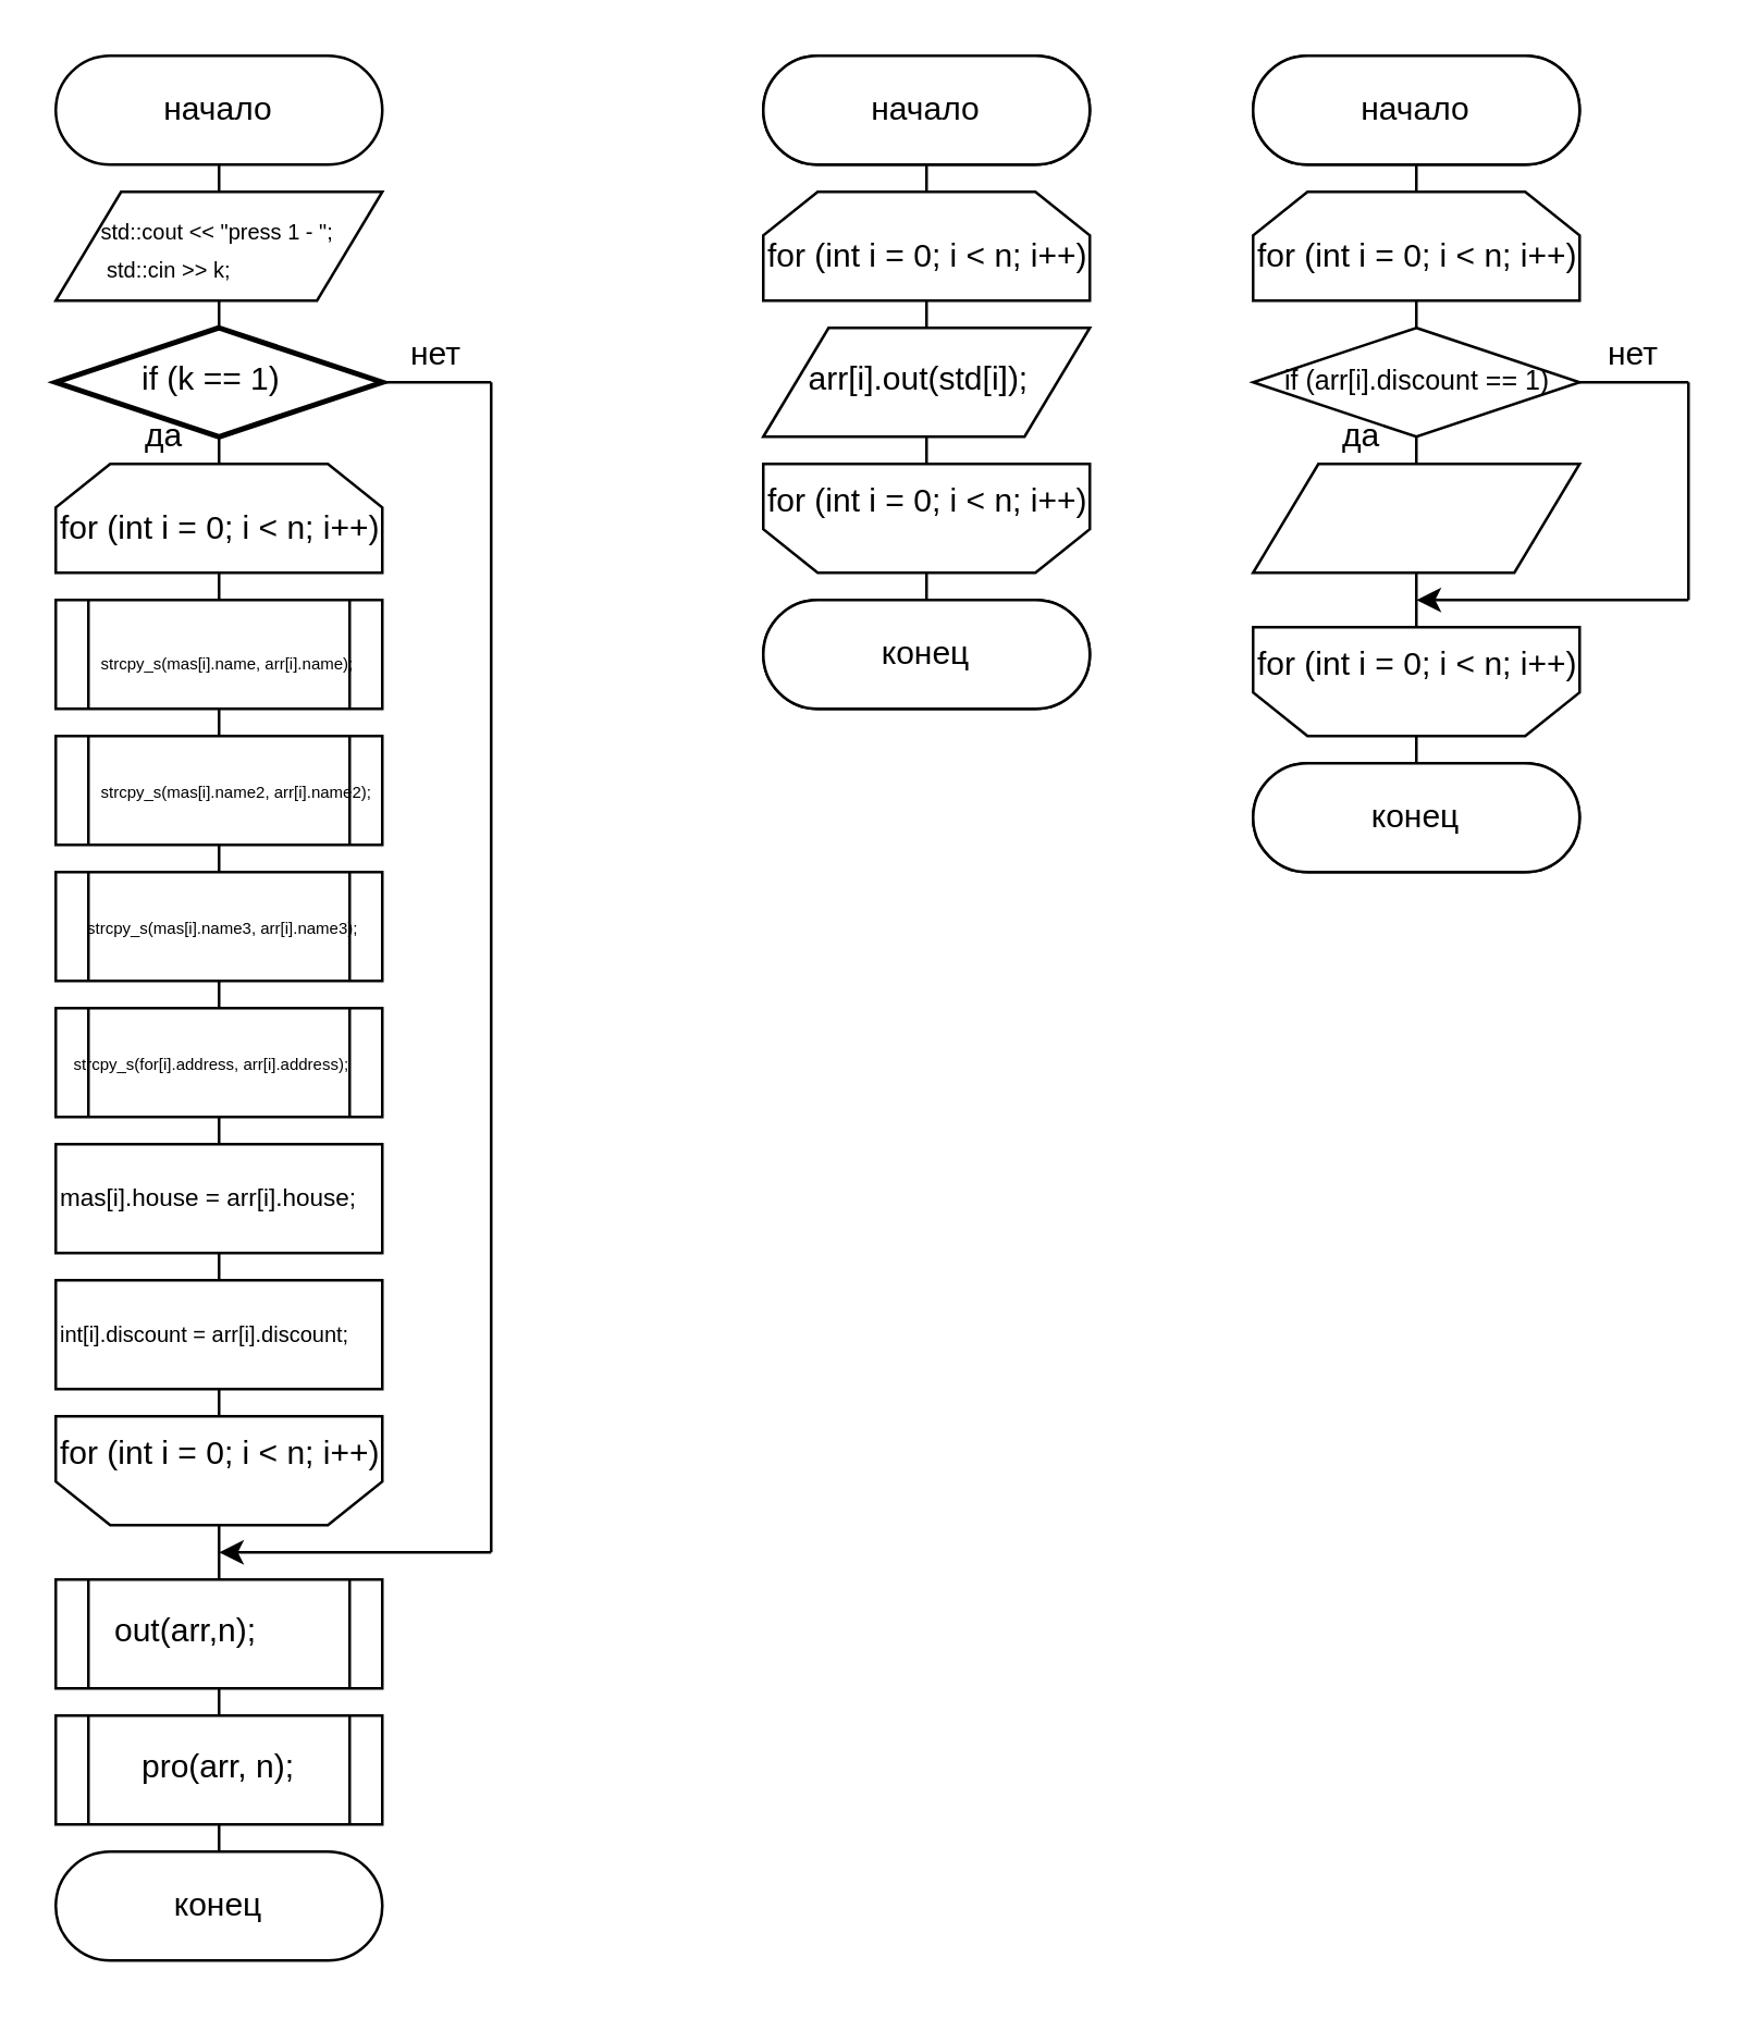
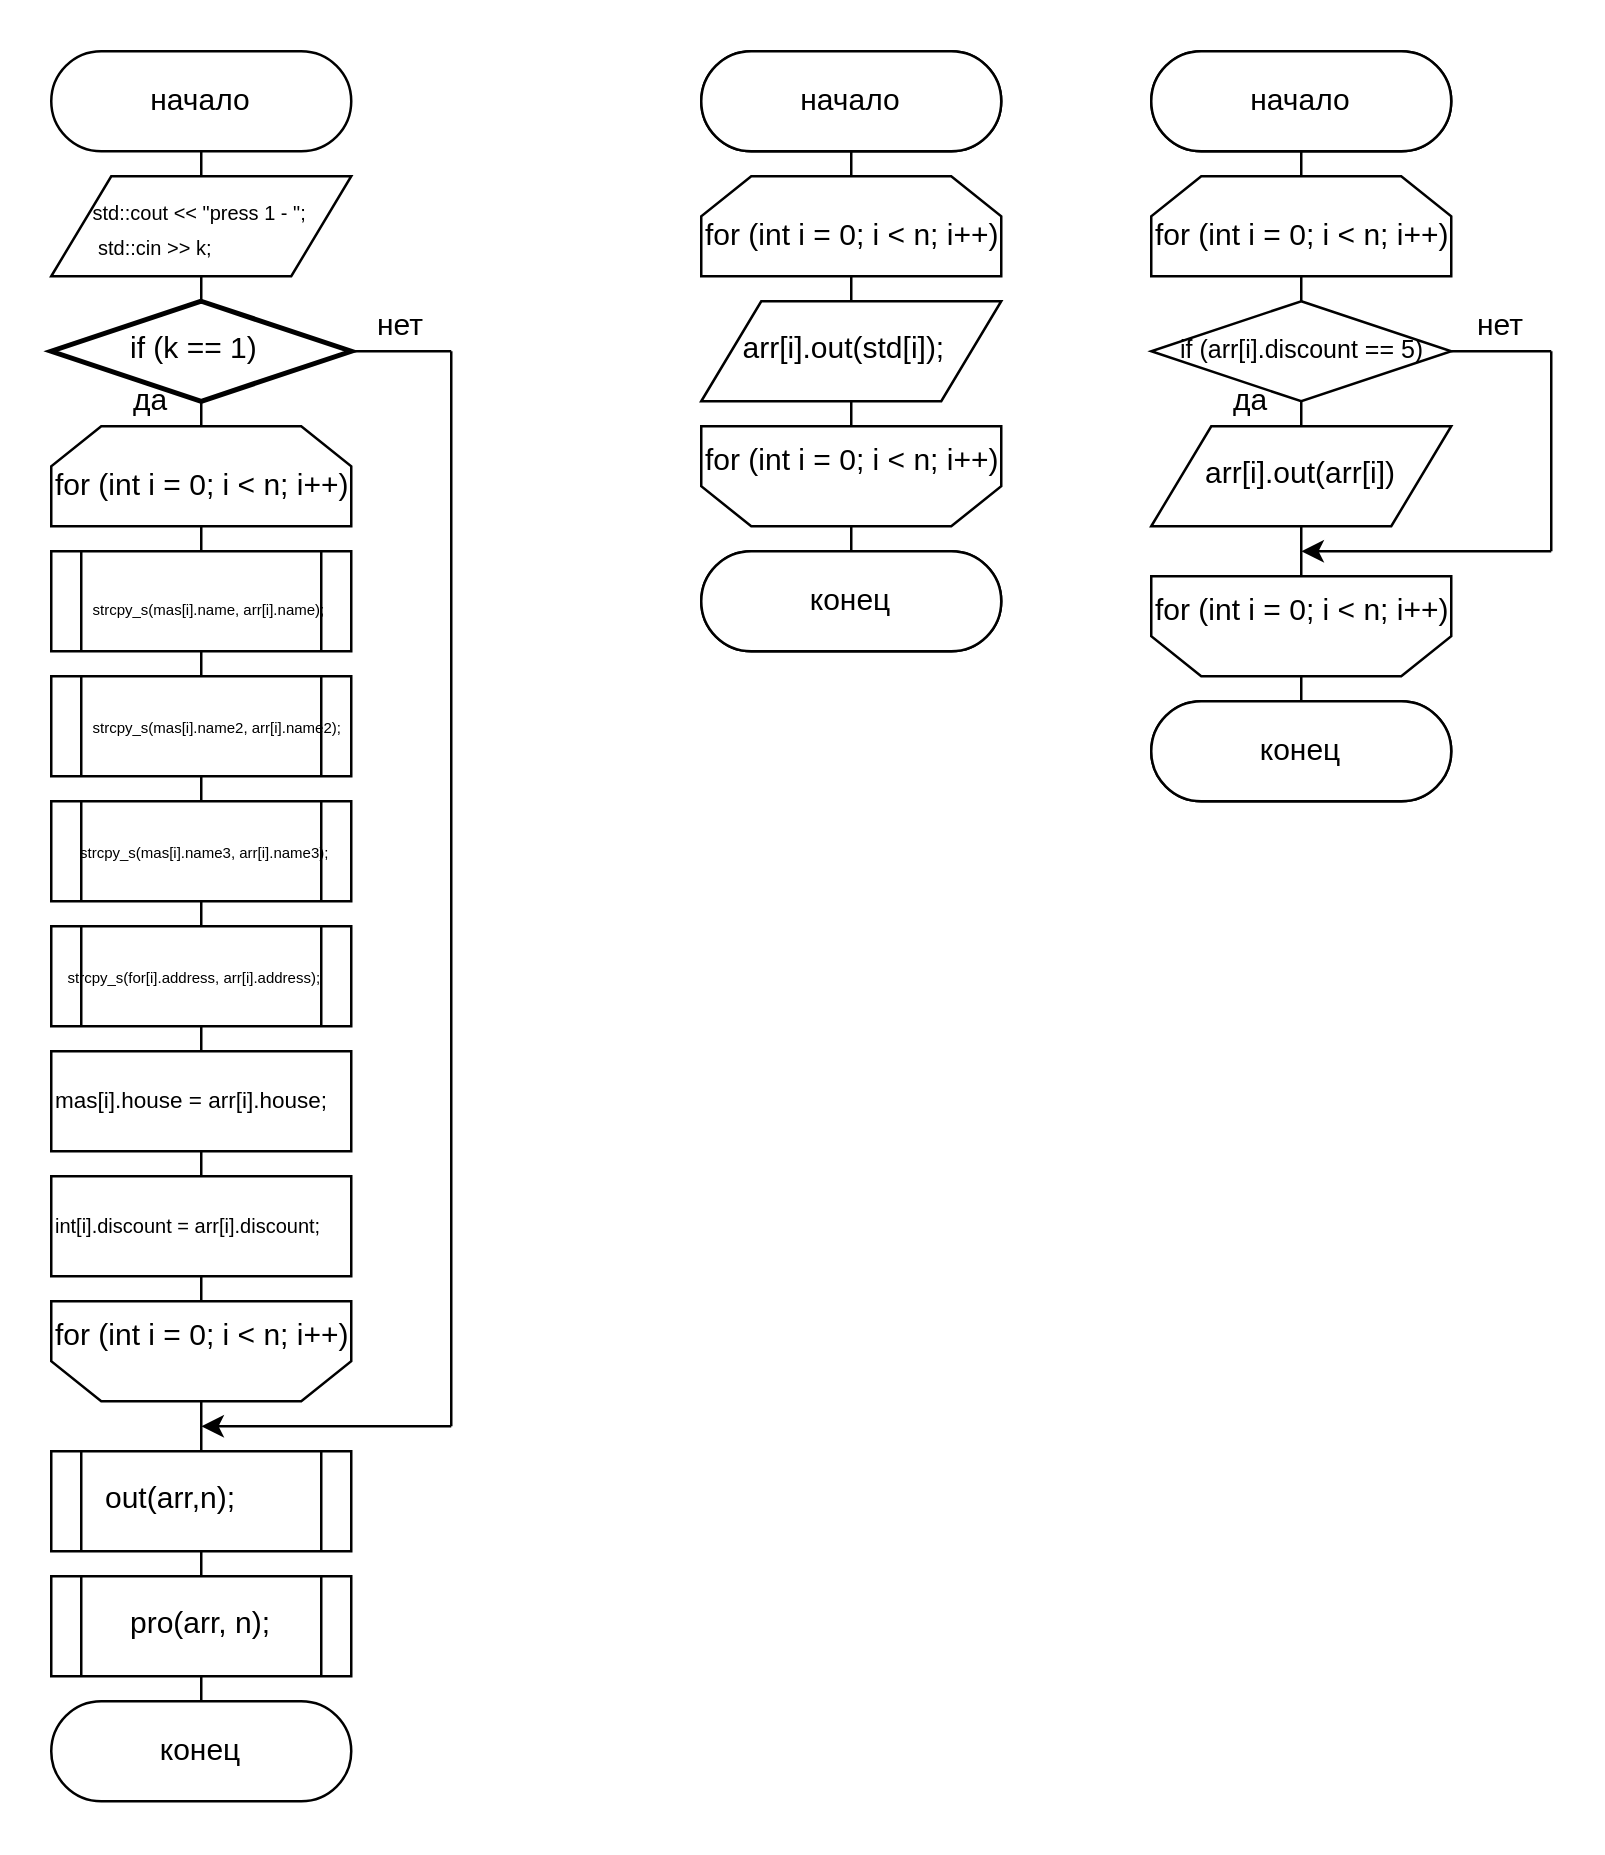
- <mxCell id="45" value="&lt;font style=&quot;font-size: 10px&quot;&gt;if (arr[i].discount == 1)&lt;/font&gt;" style="text;html=1;" vertex="1" parent="1"><mxGeometry x="470" y="125" width="120" height="25" as="geometry" /></mxCell>
+ <mxCell id="45" value="&lt;font style=&quot;font-size: 10px&quot;&gt;if (arr[i].discount == 5)&lt;/font&gt;" style="text;html=1;" vertex="1" parent="1"><mxGeometry x="470" y="125" width="120" height="25" as="geometry" /></mxCell>
+ <mxCell id="46" value="arr[i].out(arr[i])" style="text;html=1;" vertex="1" parent="1"><mxGeometry x="480" y="175" width="100" height="30" as="geometry" /></mxCell>
